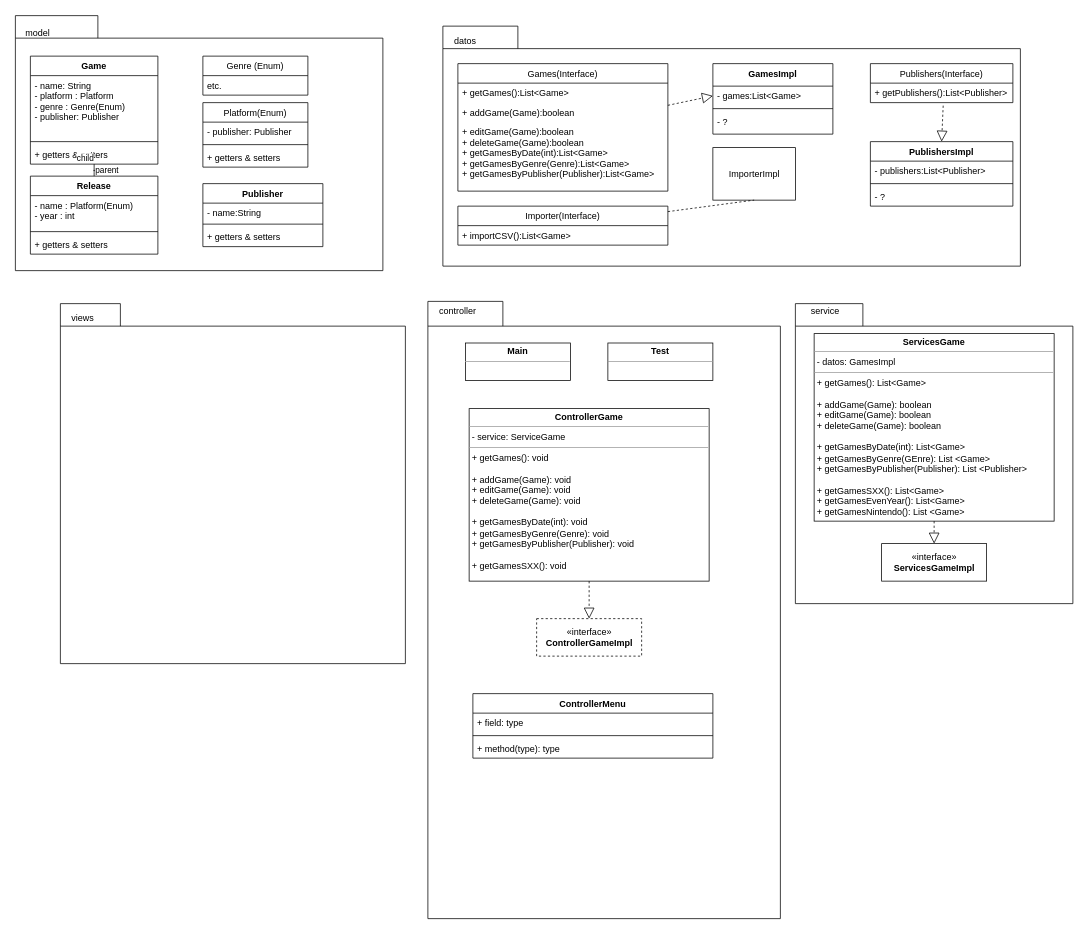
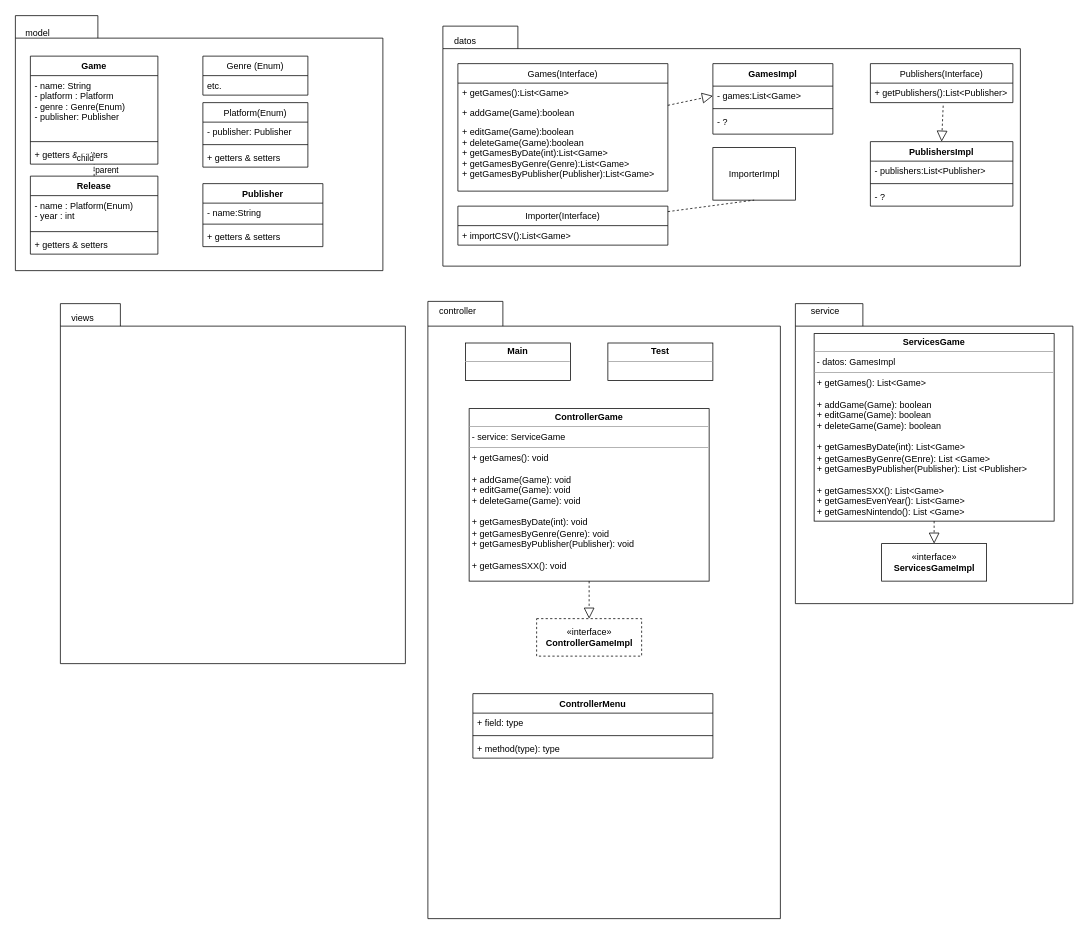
- <mxCell id="18" value="" style="endArrow=none;html=1;edgeStyle=orthogonalEdgeStyle;" parent="1" source="8" target="3" edge="1"><mxGeometry relative="1" as="geometry"><mxPoint x="140" y="194" as="sourcePoint" /><mxPoint x="300" y="194" as="targetPoint" /></mxGeometry></mxCell>
+ <mxCell id="18" value="" style="endArrow=none;html=1;edgeStyle=orthogonalEdgeStyle;dashed=1;" parent="1" source="8" target="3" edge="1"><mxGeometry relative="1" as="geometry"><mxPoint x="140" y="194" as="sourcePoint" /><mxPoint x="300" y="194" as="targetPoint" /></mxGeometry></mxCell>
